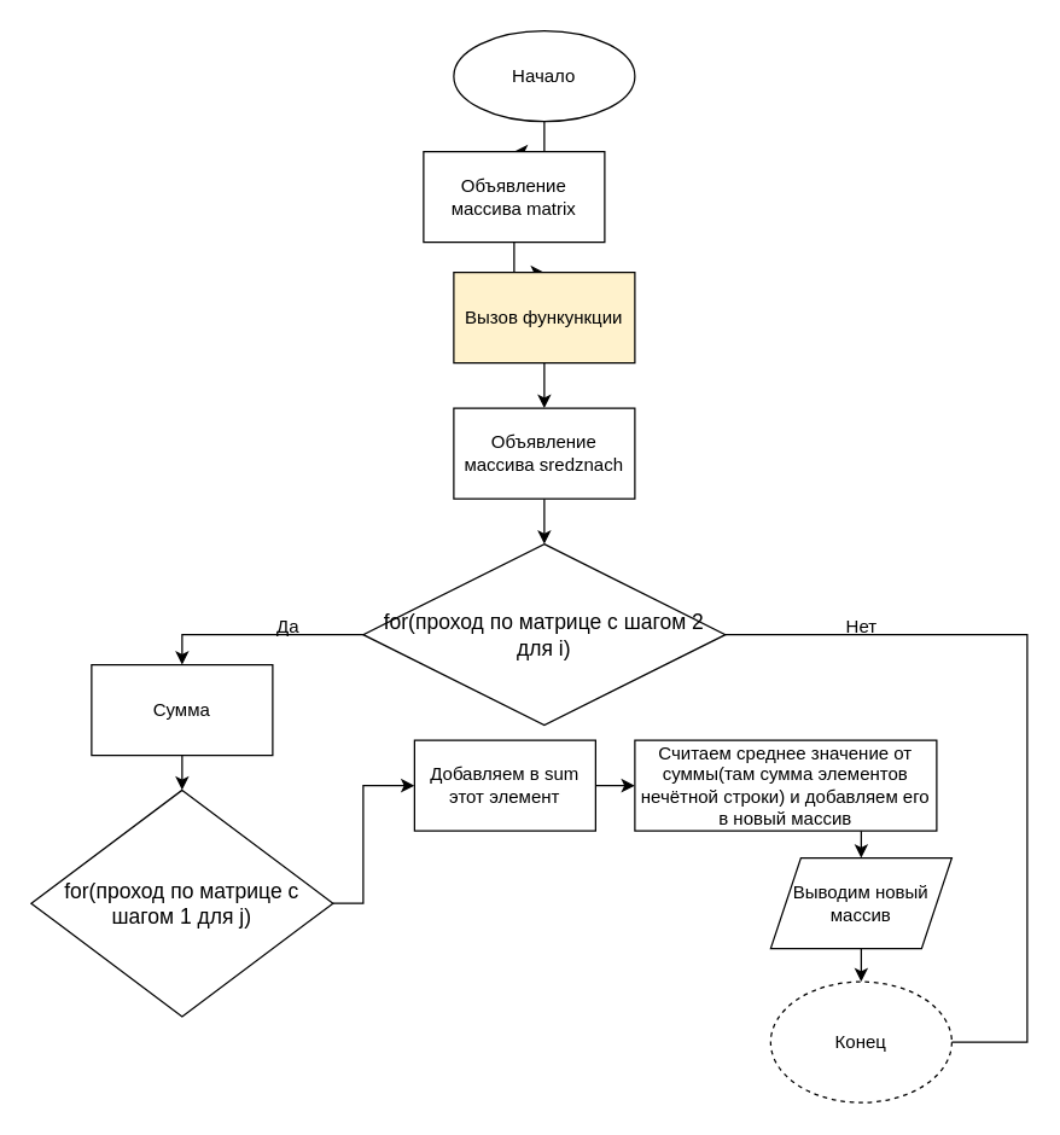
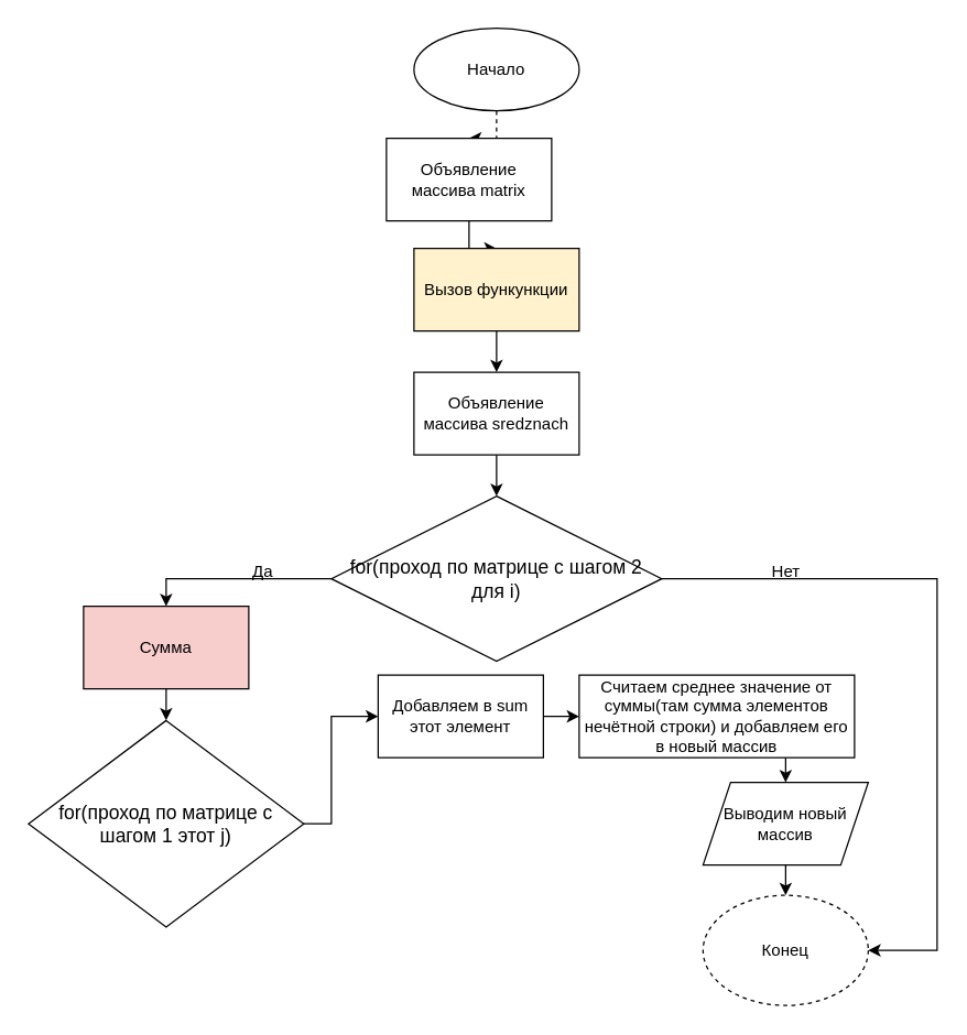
- <mxCell id="2" value="" style="edgeStyle=orthogonalEdgeStyle;rounded=0;orthogonalLoop=1;jettySize=auto;html=1;" edge="1" parent="1" source="3" target="5"><mxGeometry relative="1" as="geometry" /></mxCell>
+ <mxCell id="2" value="" style="edgeStyle=orthogonalEdgeStyle;rounded=0;orthogonalLoop=1;jettySize=auto;html=1;dashed=1;" edge="1" parent="1" source="3" target="5"><mxGeometry relative="1" as="geometry" /></mxCell>
- <mxCell id="18" value="Сумма" style="rounded=0;whiteSpace=wrap;html=1;" vertex="1" parent="1"><mxGeometry x="60" y="440" width="120" height="60" as="geometry" /></mxCell>
+ <mxCell id="18" value="Сумма" style="rounded=0;whiteSpace=wrap;html=1;fillColor=#f8cecc;" vertex="1" parent="1"><mxGeometry x="60" y="440" width="120" height="60" as="geometry" /></mxCell>
- <mxCell id="11" value="&lt;span style=&quot;font-size: 14px;&quot;&gt;for(проход по матрице с шагом 1 для j)&lt;/span&gt;" style="rhombus;whiteSpace=wrap;html=1;" vertex="1" parent="1"><mxGeometry x="20" y="523" width="200" height="150" as="geometry" /></mxCell>
+ <mxCell id="11" value="&lt;span style=&quot;font-size: 14px;&quot;&gt;for(проход по матрице с шагом 1 этот j)&lt;/span&gt;" style="rhombus;whiteSpace=wrap;html=1;" vertex="1" parent="1"><mxGeometry x="20" y="523" width="200" height="150" as="geometry" /></mxCell>
- <mxCell id="25" value="" style="endArrow=none;html=1;rounded=0;exitX=1;exitY=0.5;exitDx=0;exitDy=0;entryX=1;entryY=0.5;entryDx=0;entryDy=0;" edge="1" parent="1" source="10" target="16"><mxGeometry width="50" height="50" relative="1" as="geometry"><mxPoint x="610" y="430" as="sourcePoint" /><mxPoint x="660" y="380" as="targetPoint" /><Array as="points"><mxPoint x="680" y="420" /><mxPoint x="680" y="690" /></Array></mxGeometry></mxCell>
+ <mxCell id="25" value="" style="endArrow=classic;html=1;rounded=0;exitX=1;exitY=0.5;exitDx=0;exitDy=0;entryX=1;entryY=0.5;entryDx=0;entryDy=0;" edge="1" parent="1" source="10" target="16"><mxGeometry width="50" height="50" relative="1" as="geometry"><mxPoint x="610" y="430" as="sourcePoint" /><mxPoint x="660" y="380" as="targetPoint" /><Array as="points"><mxPoint x="680" y="420" /><mxPoint x="680" y="690" /></Array></mxGeometry></mxCell>
